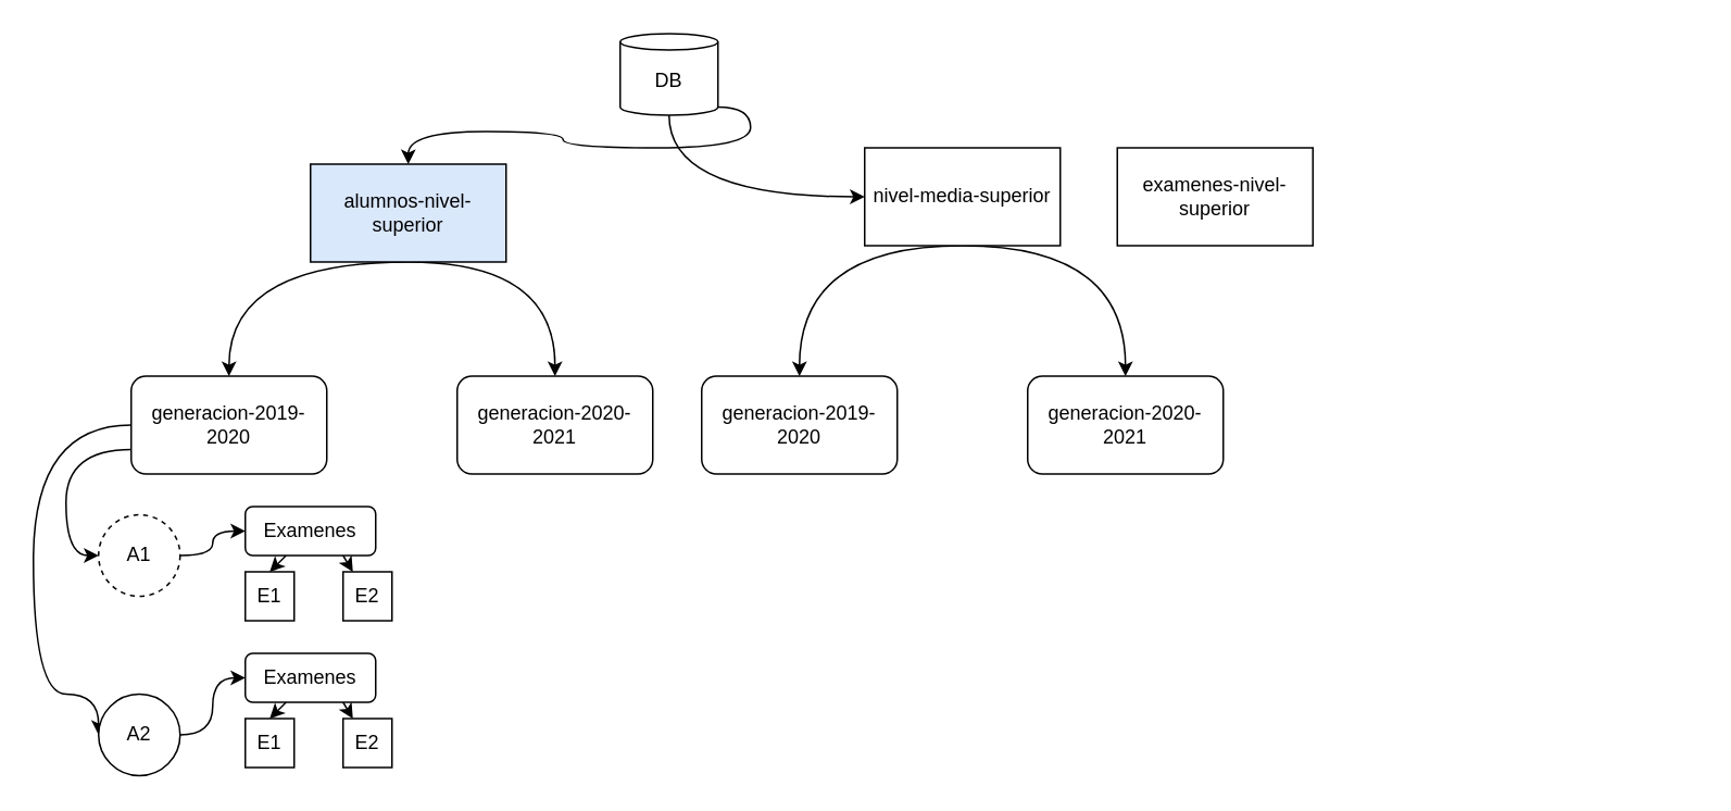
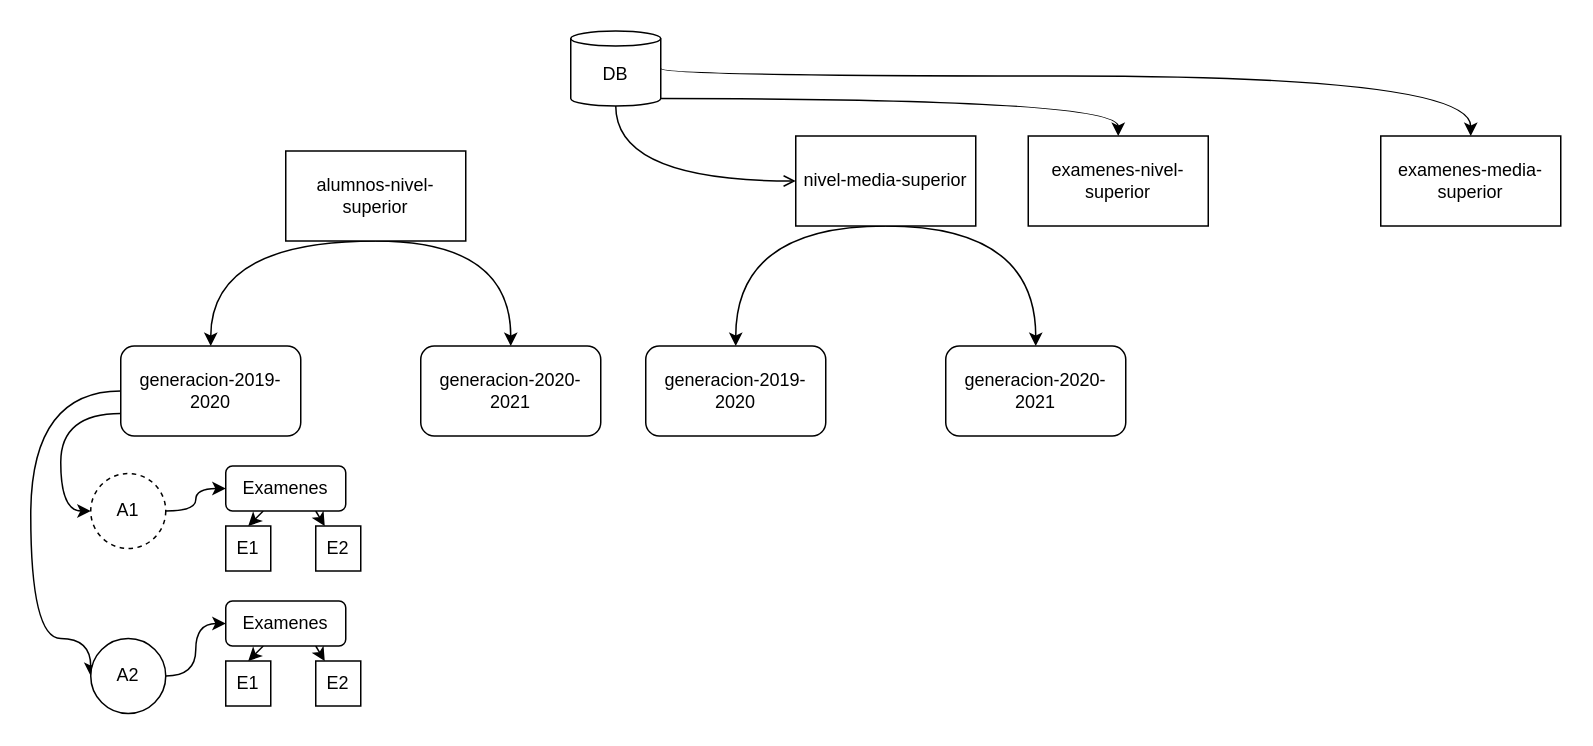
+ <mxCell id="30" style="edgeStyle=orthogonalEdgeStyle;curved=1;rounded=0;orthogonalLoop=1;jettySize=auto;html=1;exitX=1;exitY=0.5;exitDx=0;exitDy=0;exitPerimeter=0;" edge="1" parent="1" source="31" target="33"><mxGeometry relative="1" as="geometry"><Array as="points"><mxPoint x="440" y="50" /><mxPoint x="980" y="50" /></Array></mxGeometry></mxCell>
- <mxCell id="29" style="edgeStyle=orthogonalEdgeStyle;curved=1;rounded=0;orthogonalLoop=1;jettySize=auto;html=1;exitX=1;exitY=1;exitDx=0;exitDy=-5;exitPerimeter=0;" edge="1" parent="1" source="31" target="4"><mxGeometry relative="1" as="geometry" /></mxCell>
+ <mxCell id="29" style="edgeStyle=orthogonalEdgeStyle;curved=1;rounded=0;orthogonalLoop=1;jettySize=auto;html=1;exitX=1;exitY=1;exitDx=0;exitDy=-5;exitPerimeter=0;" edge="1" parent="1" source="31" target="32"><mxGeometry relative="1" as="geometry" /></mxCell>
- <mxCell id="28" style="edgeStyle=orthogonalEdgeStyle;curved=1;rounded=0;orthogonalLoop=1;jettySize=auto;html=1;exitX=0.5;exitY=1;exitDx=0;exitDy=0;exitPerimeter=0;" edge="1" parent="1" source="31" target="7"><mxGeometry relative="1" as="geometry"><Array as="points"><mxPoint x="410" y="120" /></Array></mxGeometry></mxCell>
+ <mxCell id="28" style="edgeStyle=orthogonalEdgeStyle;curved=1;rounded=0;orthogonalLoop=1;jettySize=auto;html=1;exitX=0.5;exitY=1;exitDx=0;exitDy=0;exitPerimeter=0;endArrow=open;" edge="1" parent="1" source="31" target="7"><mxGeometry relative="1" as="geometry"><Array as="points"><mxPoint x="410" y="120" /></Array></mxGeometry></mxCell>
+ <mxCell id="33" value="examenes-media-superior" style="rounded=0;whiteSpace=wrap;html=1;" vertex="1" parent="1"><mxGeometry x="920" y="90" width="120" height="60" as="geometry" /></mxCell>
- <mxCell id="4" value="alumnos-nivel-superior" style="rounded=0;whiteSpace=wrap;html=1;fillColor=#dae8fc;" vertex="1" parent="1"><mxGeometry x="190" y="100" width="120" height="60" as="geometry" /></mxCell>
+ <mxCell id="4" value="alumnos-nivel-superior" style="rounded=0;whiteSpace=wrap;html=1;" vertex="1" parent="1"><mxGeometry x="190" y="100" width="120" height="60" as="geometry" /></mxCell>
